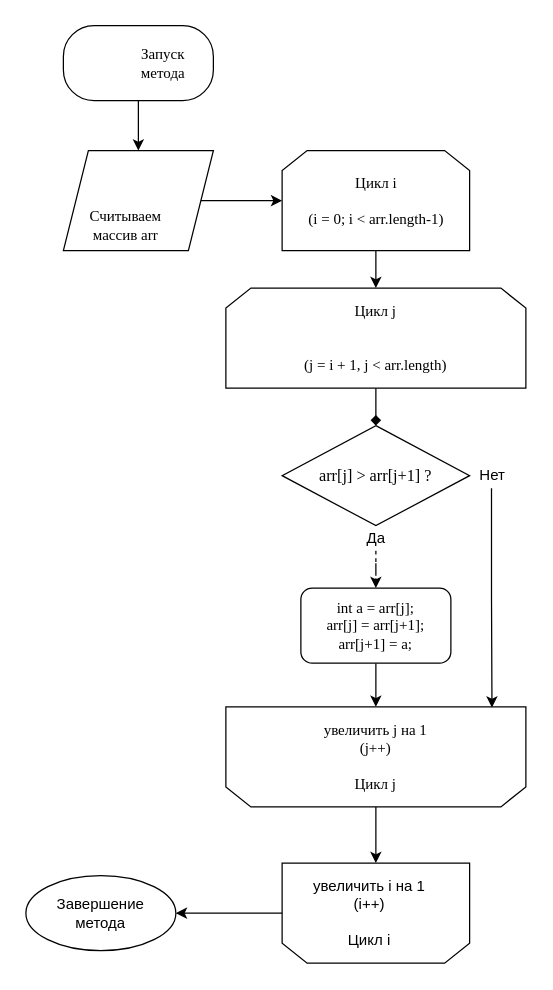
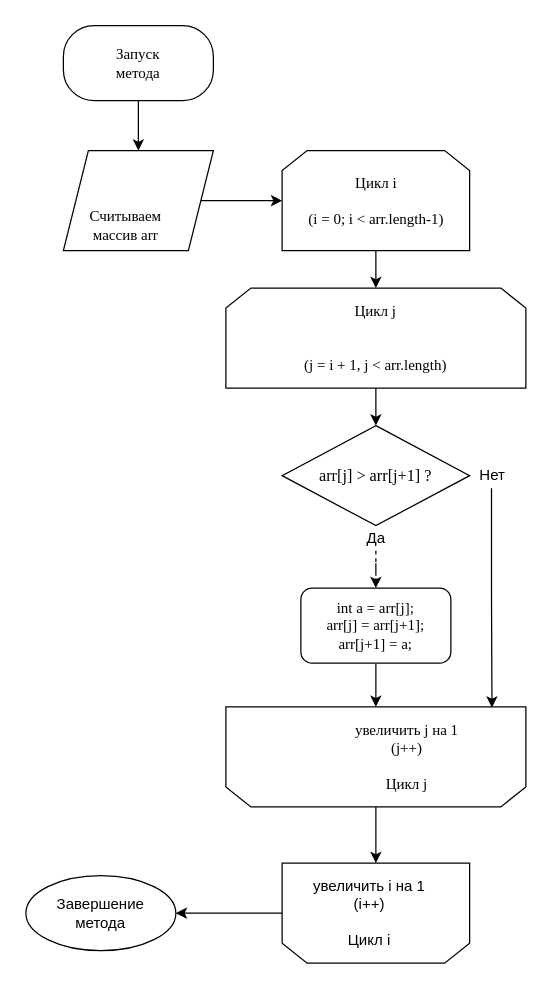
- <mxCell id="8" value="Запуск метода" style="text;html=1;strokeColor=none;fillColor=none;align=center;verticalAlign=middle;whiteSpace=wrap;rounded=0;fontFamily=Verdana;" parent="1" vertex="1"><mxGeometry x="110" y="40" width="40" height="20" as="geometry" /></mxCell>
+ <mxCell id="8" value="Запуск метода" style="text;html=1;strokeColor=none;fillColor=none;align=center;verticalAlign=middle;whiteSpace=wrap;rounded=0;fontFamily=Verdana;" parent="1" vertex="1"><mxGeometry x="90" y="40" width="40" height="20" as="geometry" /></mxCell>
- <mxCell id="14" style="edgeStyle=orthogonalEdgeStyle;rounded=0;orthogonalLoop=1;jettySize=auto;html=1;entryX=0.5;entryY=0;entryDx=0;entryDy=0;endArrow=diamond;" edge="1" parent="1" source="15" target="16"><mxGeometry relative="1" as="geometry" /></mxCell>
+ <mxCell id="14" style="edgeStyle=orthogonalEdgeStyle;rounded=0;orthogonalLoop=1;jettySize=auto;html=1;entryX=0.5;entryY=0;entryDx=0;entryDy=0;" edge="1" parent="1" source="15" target="16"><mxGeometry relative="1" as="geometry" /></mxCell>
- <mxCell id="21" value="увеличить j на 1&lt;br&gt;(j++)&lt;br&gt;&lt;br&gt;Цикл j" style="text;html=1;strokeColor=none;fillColor=none;align=center;verticalAlign=middle;whiteSpace=wrap;rounded=0;fontFamily=Verdana;" parent="1" vertex="1"><mxGeometry x="235" y="580" width="130" height="50" as="geometry" /></mxCell>
+ <mxCell id="21" value="увеличить j на 1&lt;br&gt;(j++)&lt;br&gt;&lt;br&gt;Цикл j" style="text;html=1;strokeColor=none;fillColor=none;align=center;verticalAlign=middle;whiteSpace=wrap;rounded=0;fontFamily=Verdana;" parent="1" vertex="1"><mxGeometry x="260" y="580" width="130" height="50" as="geometry" /></mxCell>
